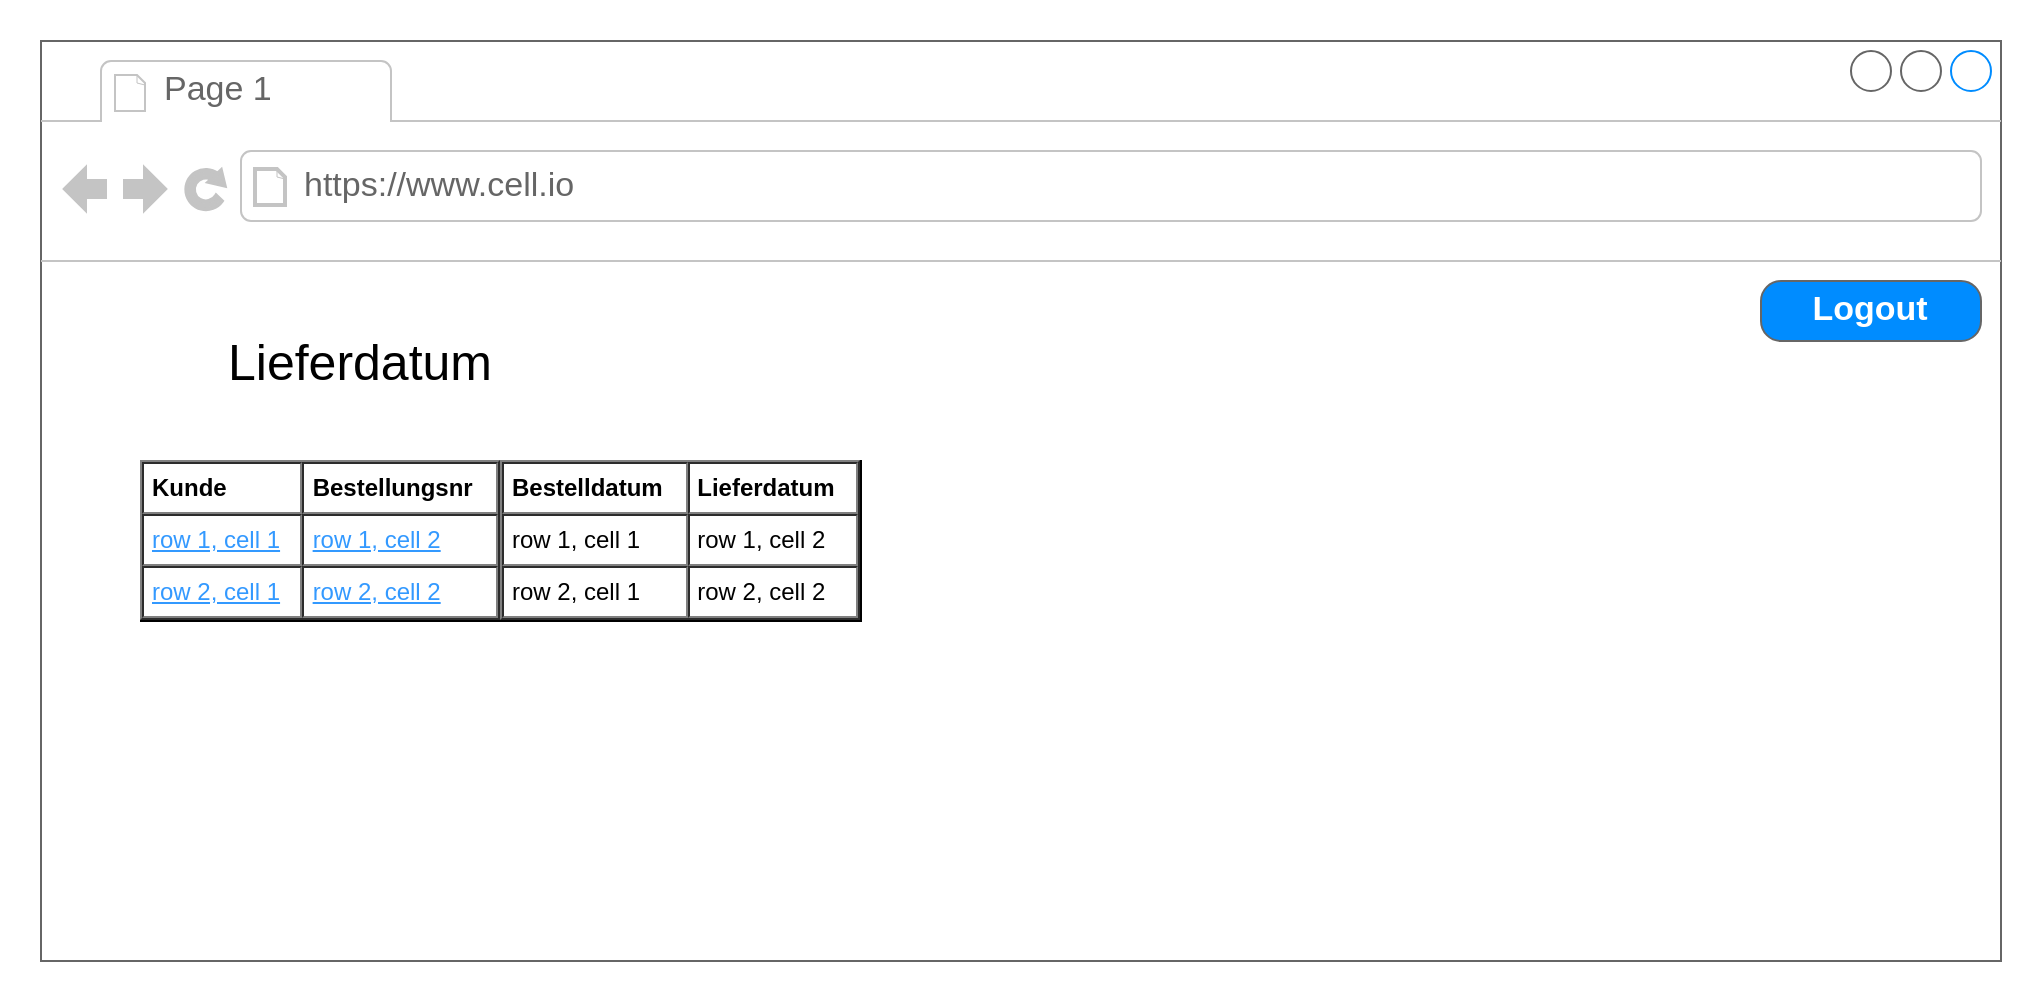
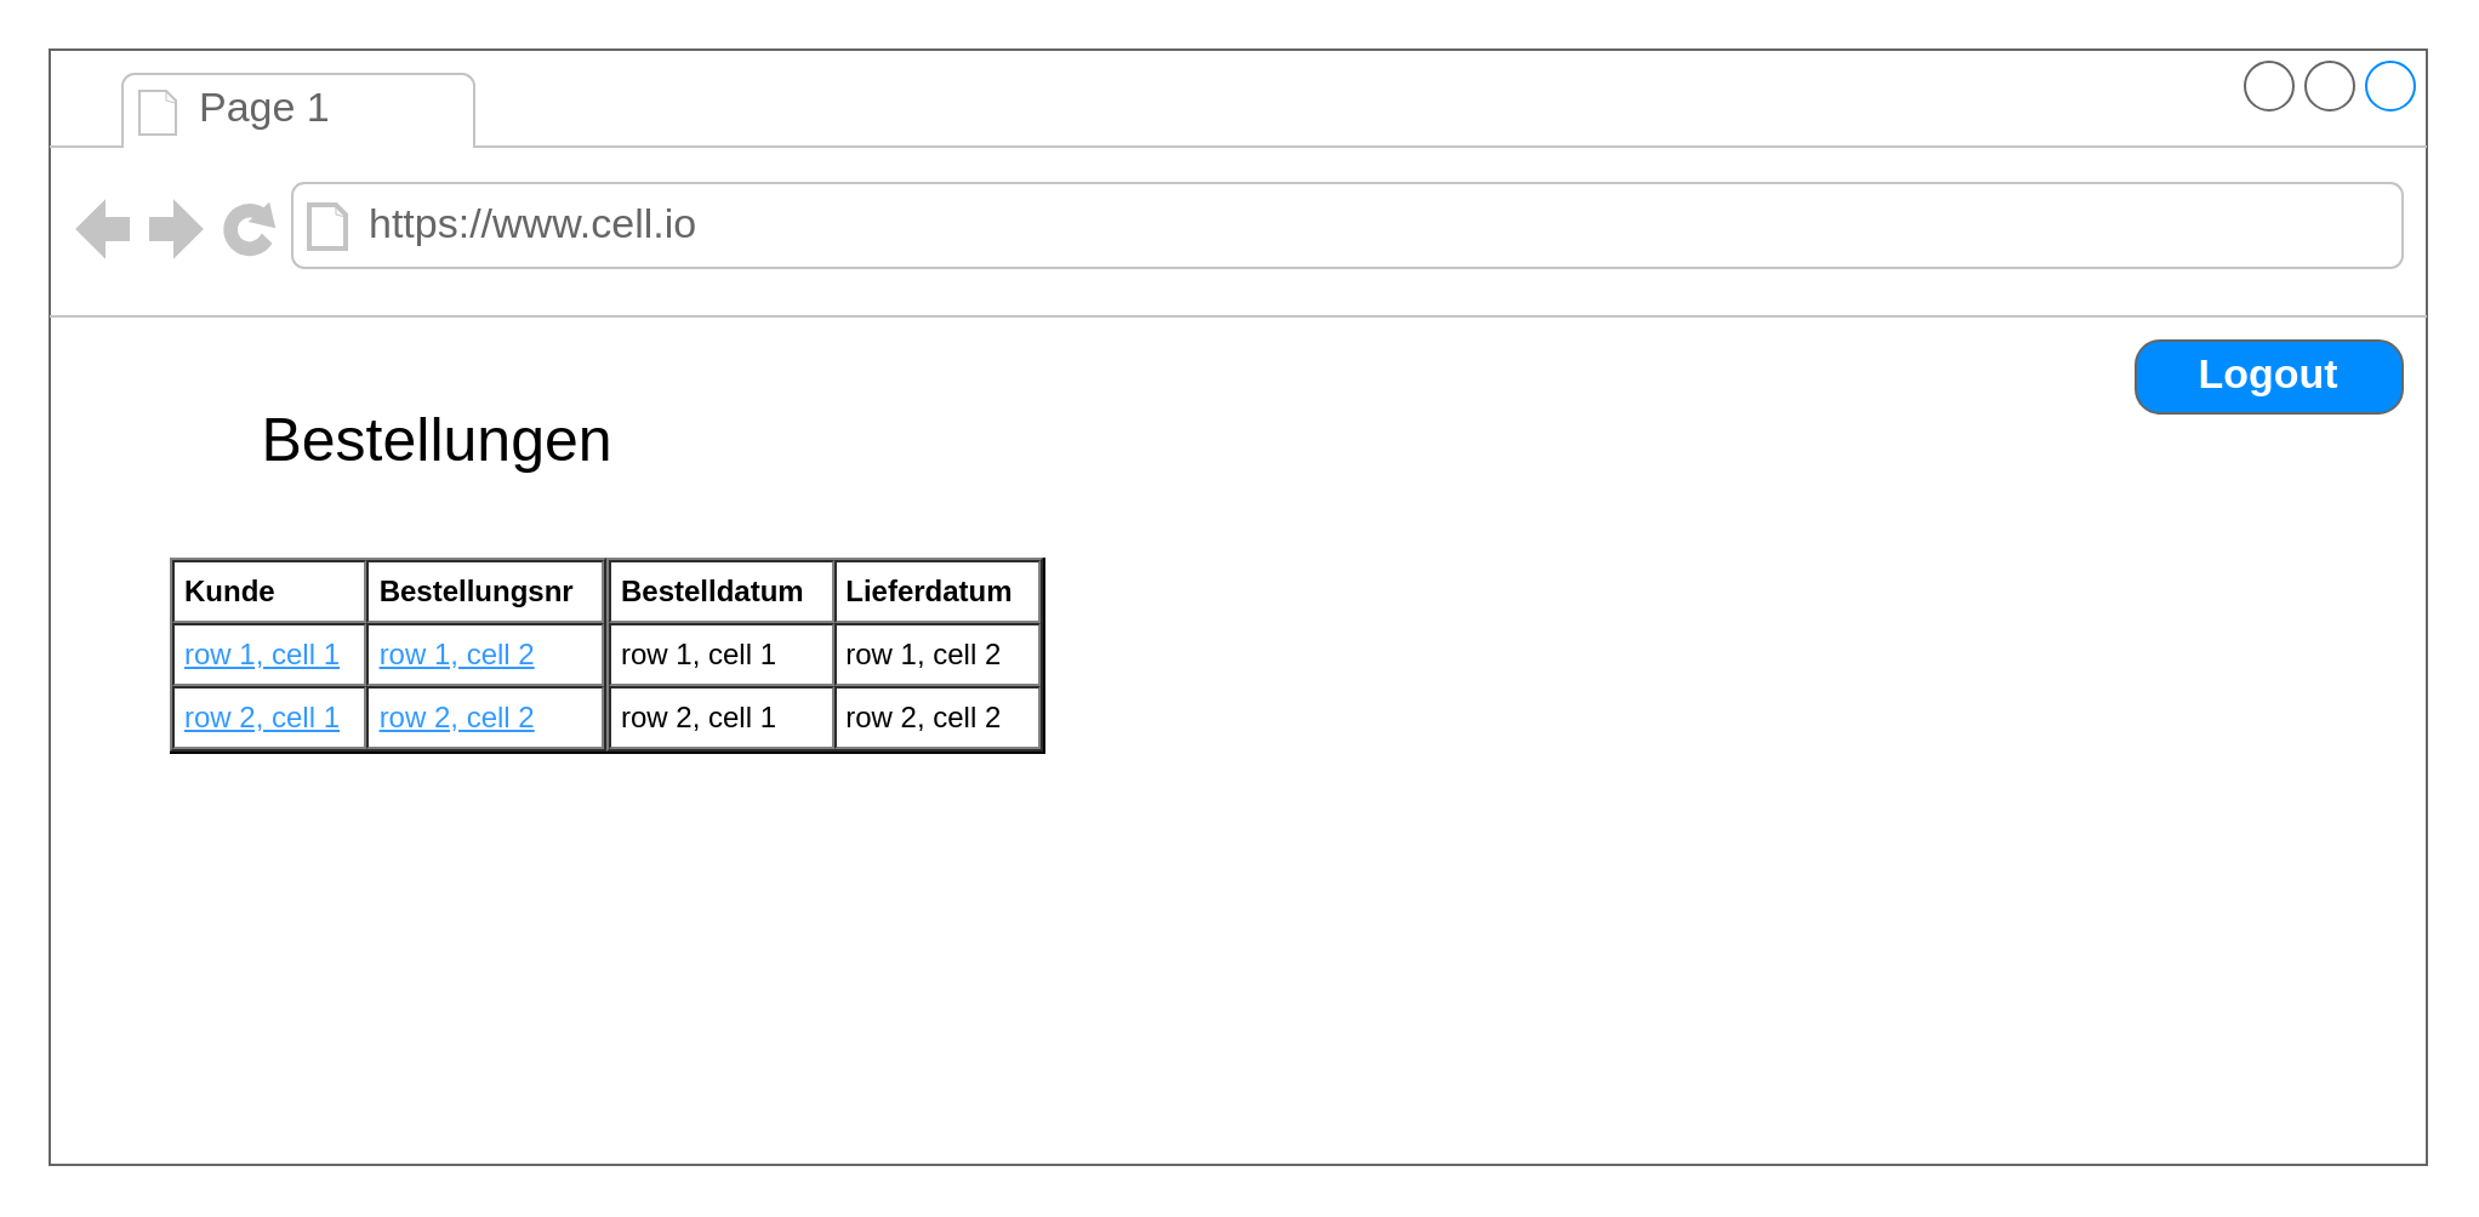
- <mxCell id="8" value="&lt;font style=&quot;font-size: 25px&quot;&gt;Lieferdatum&lt;/font&gt;" style="text;html=1;strokeColor=none;fillColor=none;align=center;verticalAlign=middle;whiteSpace=wrap;rounded=0;" vertex="1" parent="1"><mxGeometry x="90" y="170" width="180" height="20" as="geometry" /></mxCell>
+ <mxCell id="8" value="&lt;font style=&quot;font-size: 25px&quot;&gt;Bestellungen&lt;/font&gt;" style="text;html=1;strokeColor=none;fillColor=none;align=center;verticalAlign=middle;whiteSpace=wrap;rounded=0;" vertex="1" parent="1"><mxGeometry x="90" y="170" width="180" height="20" as="geometry" /></mxCell>
